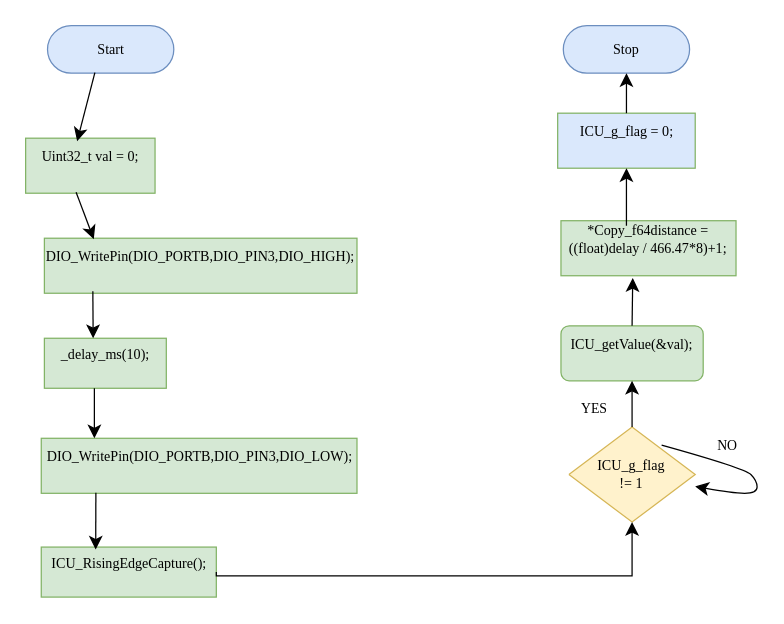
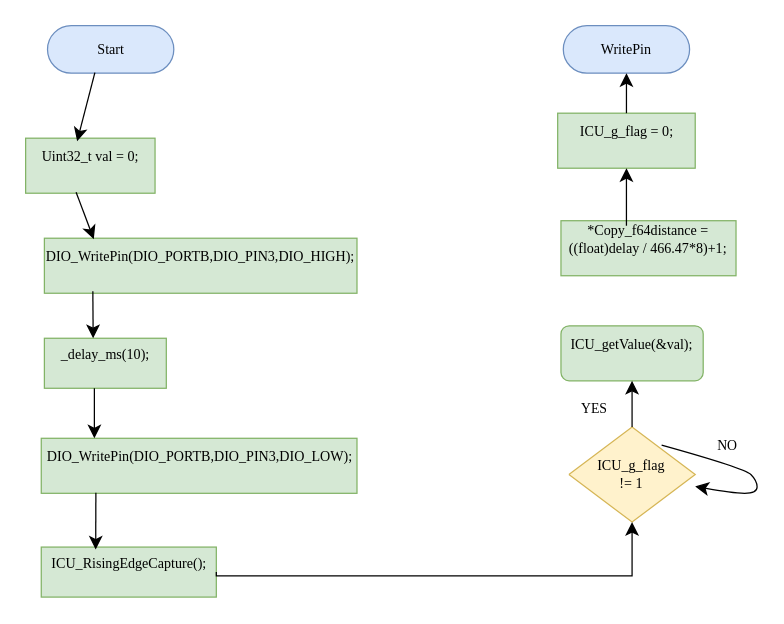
- <mxCell id="23" value="&lt;div style=&quot;font-size: 11.27px;&quot;&gt;Stop&lt;/div&gt;" style="verticalAlign=middle;align=center;overflow=width;vsdxID=30;fillColor=#dae8fc;shape=stencil(tVLREoIgEPwaHnEQxsl3s/9gEpSJwDko7e+DsEkze2l627vdu5uFRaxyHe8FosR5sCcxqMZ3iO0Rpcp0ApQPCLEasUpaEC3Yi2lS3fOojOhsr3HDmObyMtsVcYqS29Qh5FEfklwrM5OXeUa/yjkcAwfr7TDpiyTfXvjkMR+Vw2A998qaBac5tAKHU1hq3i4oNwjRr9ofvayt/+Rk+yX/4iWA159KpXWKxJx/z0Bopfyw+g4=);strokeColor=#6c8ebf;spacingTop=-1;spacingBottom=-1;spacingLeft=-1;spacingRight=-1;points=[[0.5,1,0],[0.5,0,0],[0,0.5,0],[1,0.5,0]];labelBackgroundColor=none;rounded=1;html=1;fontFamily=Calibri;fontSize=11.27;labelBorderColor=none;whiteSpace=wrap;" vertex="1" parent="1"><mxGeometry x="450" y="20" width="101" height="38" as="geometry" /></mxCell>
+ <mxCell id="23" value="&lt;div style=&quot;font-size: 11.27px;&quot;&gt;WritePin&lt;/div&gt;" style="verticalAlign=middle;align=center;overflow=width;vsdxID=30;fillColor=#dae8fc;shape=stencil(tVLREoIgEPwaHnEQxsl3s/9gEpSJwDko7e+DsEkze2l627vdu5uFRaxyHe8FosR5sCcxqMZ3iO0Rpcp0ApQPCLEasUpaEC3Yi2lS3fOojOhsr3HDmObyMtsVcYqS29Qh5FEfklwrM5OXeUa/yjkcAwfr7TDpiyTfXvjkMR+Vw2A998qaBac5tAKHU1hq3i4oNwjRr9ofvayt/+Rk+yX/4iWA159KpXWKxJx/z0Bopfyw+g4=);strokeColor=#6c8ebf;spacingTop=-1;spacingBottom=-1;spacingLeft=-1;spacingRight=-1;points=[[0.5,1,0],[0.5,0,0],[0,0.5,0],[1,0.5,0]];labelBackgroundColor=none;rounded=1;html=1;fontFamily=Calibri;fontSize=11.27;labelBorderColor=none;whiteSpace=wrap;" vertex="1" parent="1"><mxGeometry x="450" y="20" width="101" height="38" as="geometry" /></mxCell>
- <mxCell id="12" value="&lt;div style=&quot;font-size: 11.27px;&quot;&gt;&lt;div style=&quot;font-size: 11.27px;&quot;&gt;&lt;div style=&quot;font-size: 11.27px;&quot;&gt; ICU_g_flag = 0;&lt;/div&gt;&lt;/div&gt;&lt;/div&gt;&lt;div style=&quot;font-size: 11.27px;&quot;&gt;&lt;br style=&quot;font-size: 11.27px;&quot;&gt;&lt;/div&gt;" style="rounded=0;html=1;fontSize=11.27;fillColor=#dae8fc;strokeColor=#82b366;fontFamily=Calibri;labelBorderColor=none;whiteSpace=wrap;" vertex="1" parent="1"><mxGeometry x="445.5" y="90" width="110" height="44" as="geometry" /></mxCell>
+ <mxCell id="12" value="&lt;div style=&quot;font-size: 11.27px;&quot;&gt;&lt;div style=&quot;font-size: 11.27px;&quot;&gt;&lt;div style=&quot;font-size: 11.27px;&quot;&gt; ICU_g_flag = 0;&lt;/div&gt;&lt;/div&gt;&lt;/div&gt;&lt;div style=&quot;font-size: 11.27px;&quot;&gt;&lt;br style=&quot;font-size: 11.27px;&quot;&gt;&lt;/div&gt;" style="rounded=0;html=1;fontSize=11.27;fillColor=#d5e8d4;strokeColor=#82b366;fontFamily=Calibri;labelBorderColor=none;whiteSpace=wrap;" vertex="1" parent="1"><mxGeometry x="445.5" y="90" width="110" height="44" as="geometry" /></mxCell>
- <mxCell id="21" value="" style="endArrow=classic;html=1;rounded=0;fontSize=11.27;startSize=8;endSize=8;curved=1;exitX=0.5;exitY=0;exitDx=0;exitDy=0;entryX=0.41;entryY=1.041;entryDx=0;entryDy=0;entryPerimeter=0;fontFamily=Calibri;" edge="1" parent="1" source="10" target="11"><mxGeometry width="50" height="50" relative="1" as="geometry"><mxPoint x="375" y="270" as="sourcePoint" /><mxPoint x="425" y="220" as="targetPoint" /></mxGeometry></mxCell>
